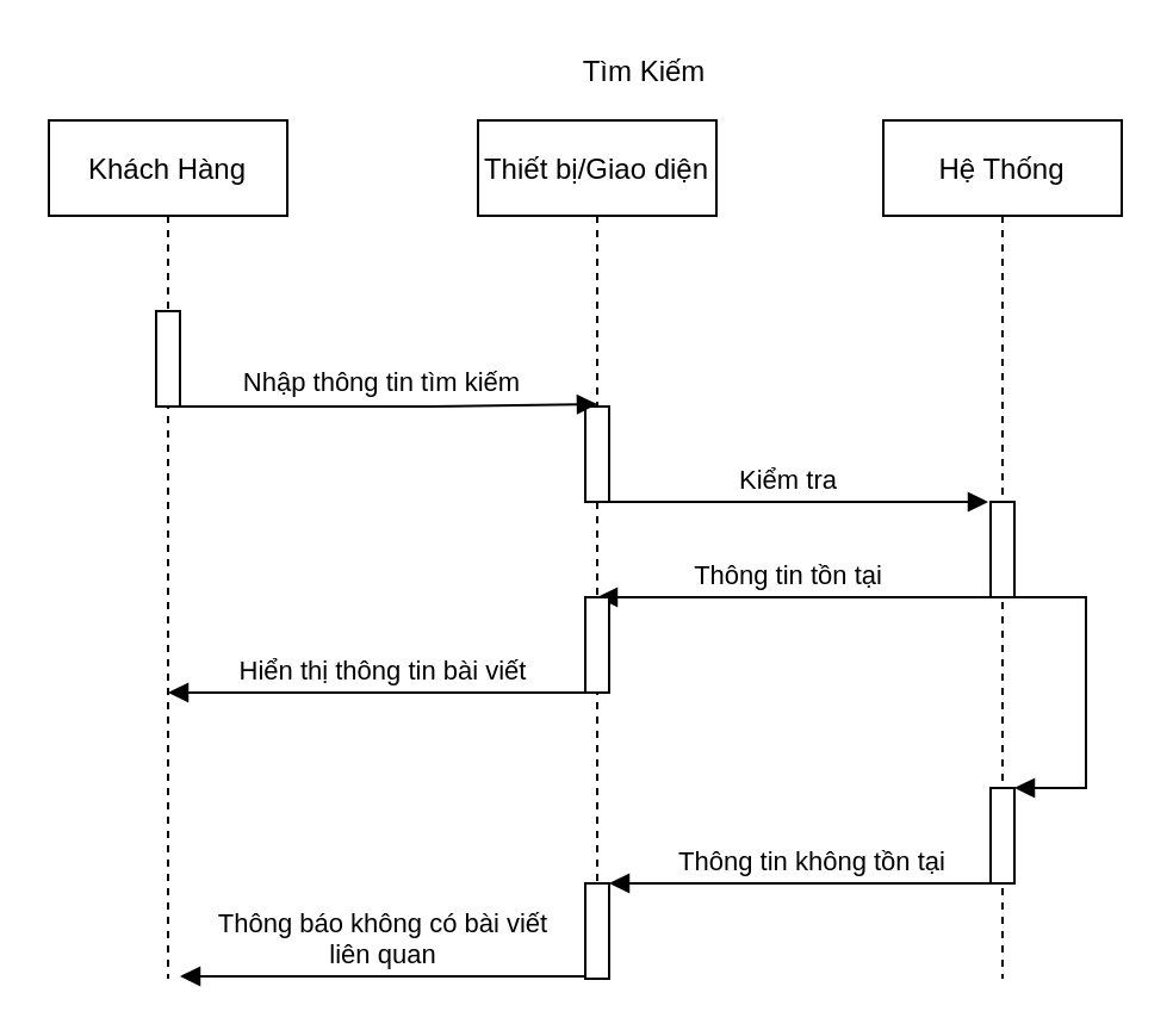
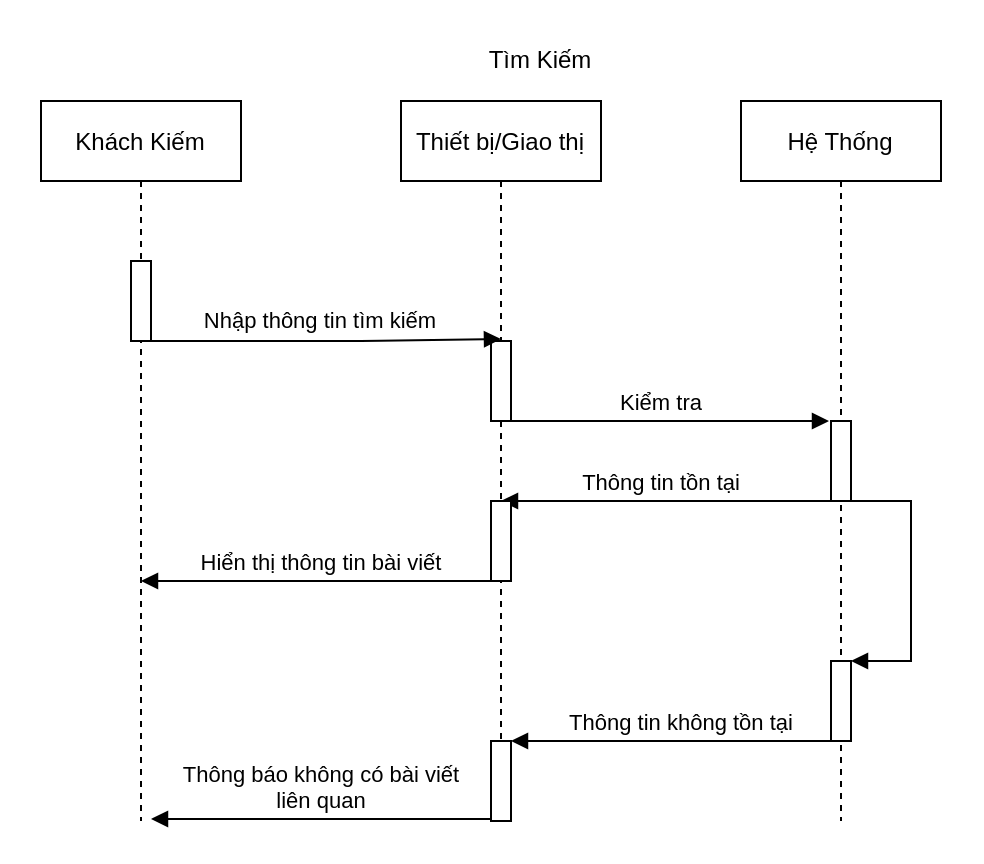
- <mxCell id="2" value="Khách Hàng" style="shape=umlLifeline;perimeter=lifelinePerimeter;container=1;collapsible=0;recursiveResize=0;rounded=0;shadow=0;strokeWidth=1;" parent="1" vertex="1"><mxGeometry x="20" y="50" width="100" height="360" as="geometry" /></mxCell>
+ <mxCell id="2" value="Khách Kiếm" style="shape=umlLifeline;perimeter=lifelinePerimeter;container=1;collapsible=0;recursiveResize=0;rounded=0;shadow=0;strokeWidth=1;" parent="1" vertex="1"><mxGeometry x="20" y="50" width="100" height="360" as="geometry" /></mxCell>
- <mxCell id="4" value="Thiết bị/Giao diện" style="shape=umlLifeline;perimeter=lifelinePerimeter;container=1;collapsible=0;recursiveResize=0;rounded=0;shadow=0;strokeWidth=1;" parent="1" vertex="1"><mxGeometry x="200" y="50" width="100" height="360" as="geometry" /></mxCell>
+ <mxCell id="4" value="Thiết bị/Giao thị" style="shape=umlLifeline;perimeter=lifelinePerimeter;container=1;collapsible=0;recursiveResize=0;rounded=0;shadow=0;strokeWidth=1;" parent="1" vertex="1"><mxGeometry x="200" y="50" width="100" height="360" as="geometry" /></mxCell>
